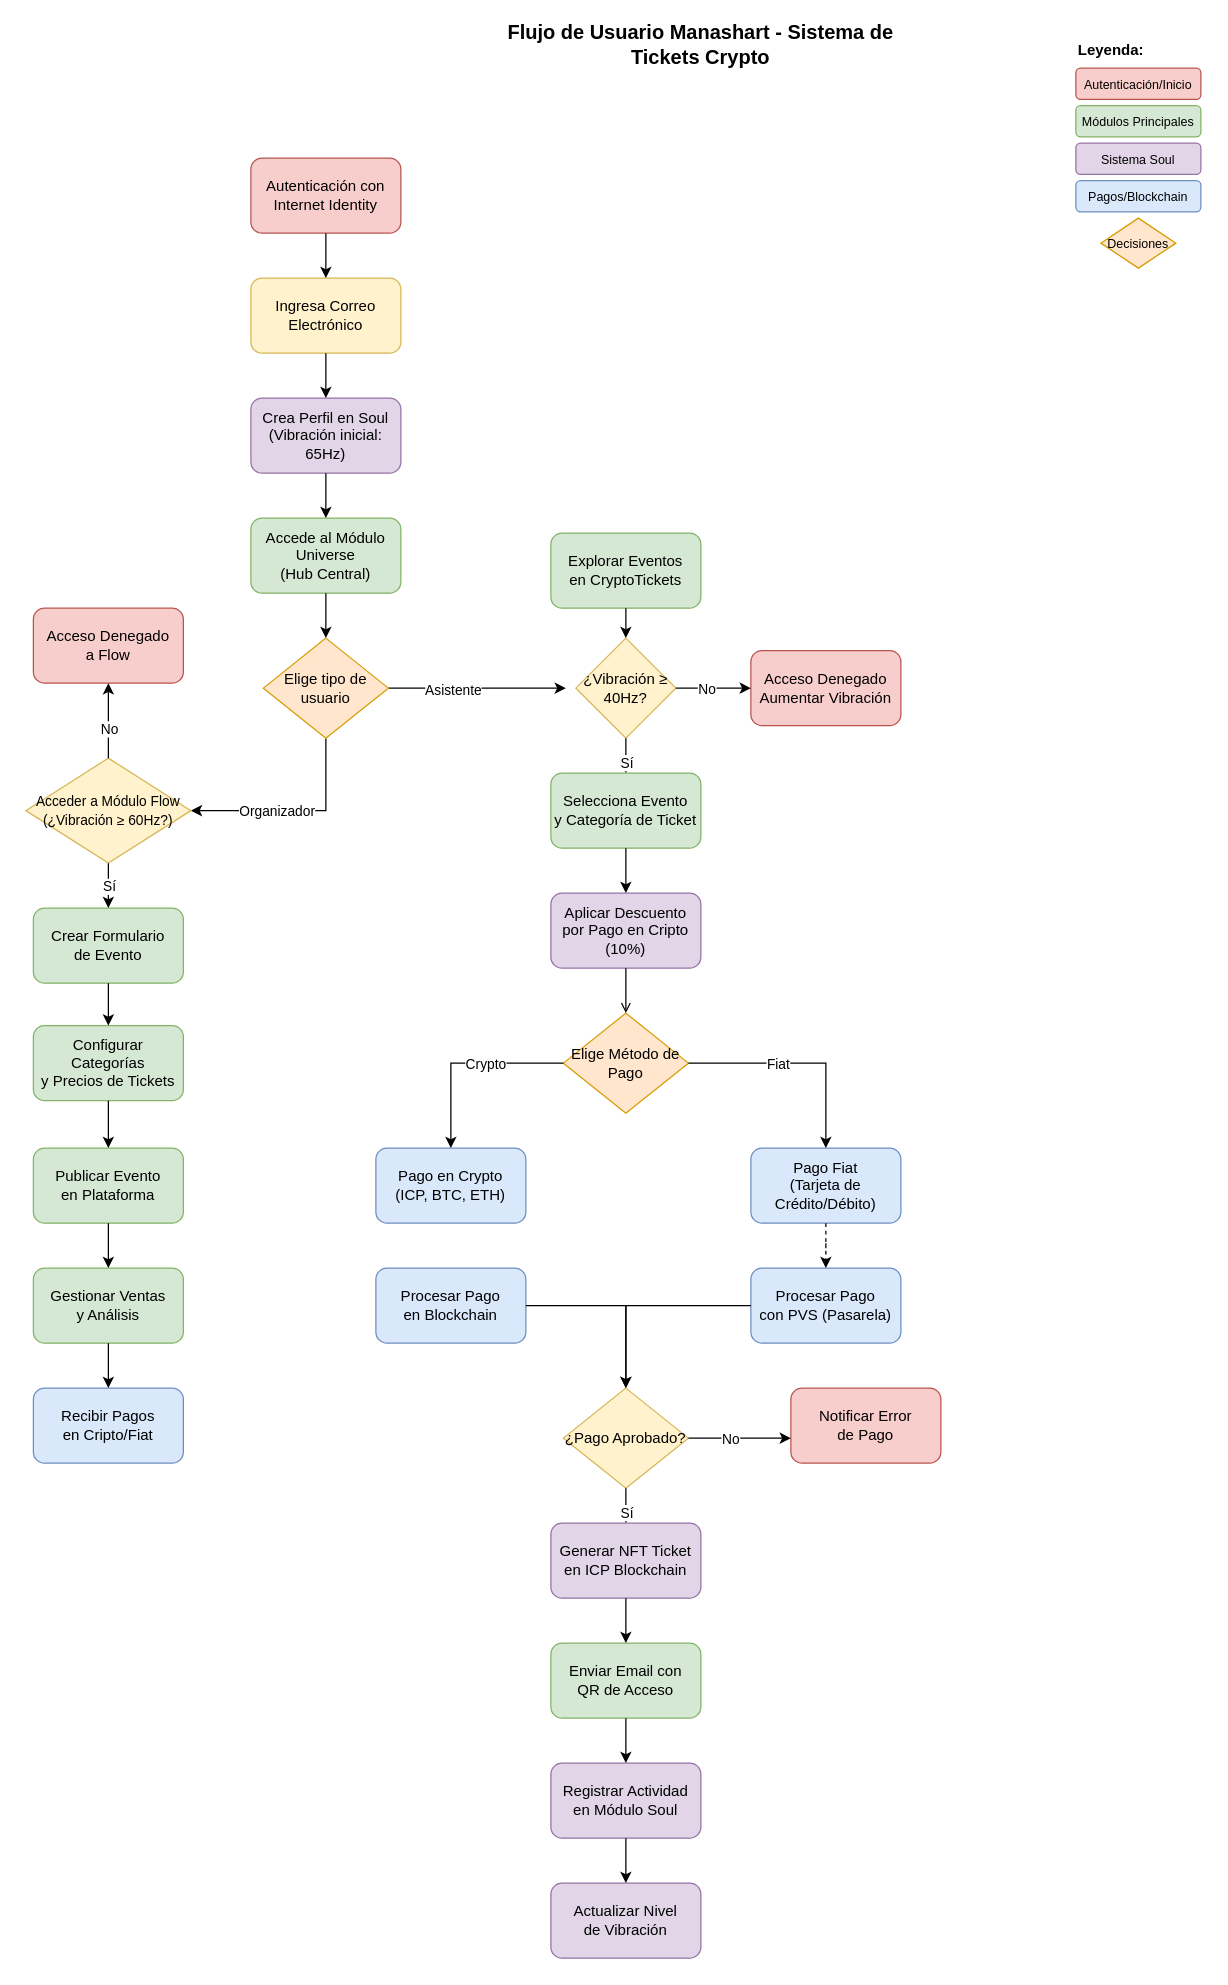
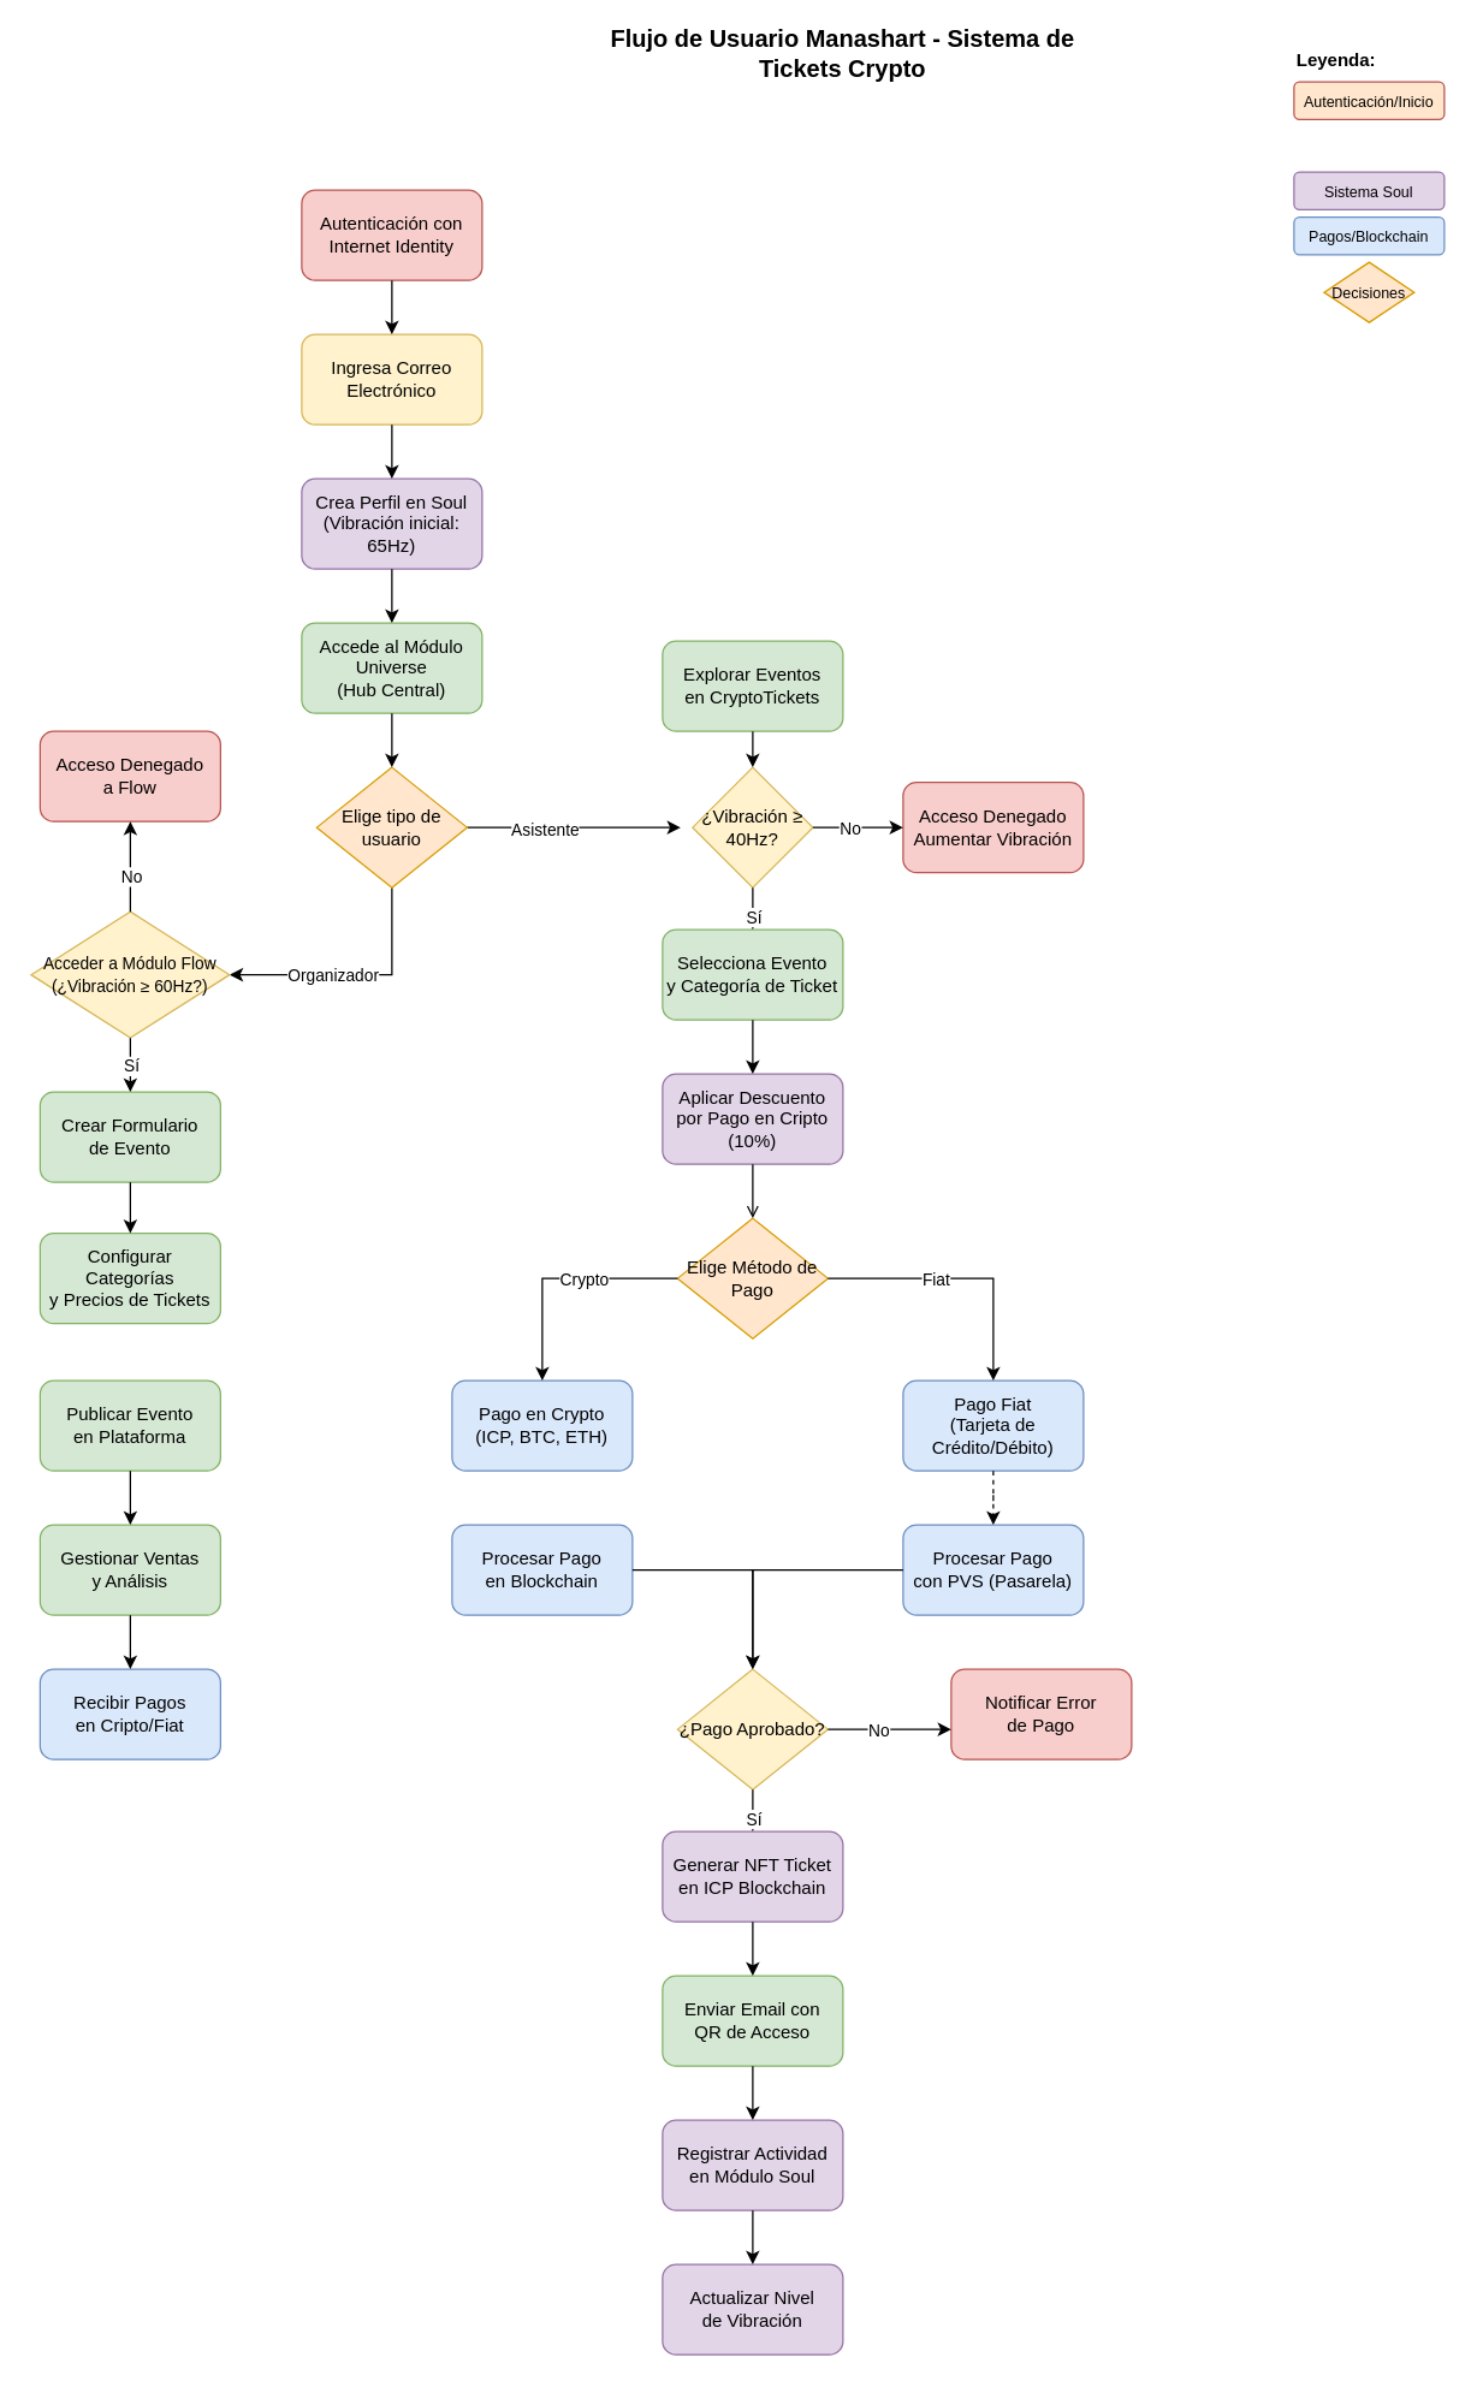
- <mxCell id="70" value="Autenticación/Inicio" style="rounded=1;whiteSpace=wrap;html=1;fillColor=#f8cecc;strokeColor=#b85450;fontSize=10;" parent="1" vertex="1"><mxGeometry x="860" y="54" width="100" height="25" as="geometry" /></mxCell>
+ <mxCell id="70" value="Autenticación/Inicio" style="rounded=1;whiteSpace=wrap;html=1;fillColor=#ffe6cc;strokeColor=#b85450;fontSize=10;" parent="1" vertex="1"><mxGeometry x="860" y="54" width="100" height="25" as="geometry" /></mxCell>
- <mxCell id="71" value="Módulos Principales" style="rounded=1;whiteSpace=wrap;html=1;fillColor=#d5e8d4;strokeColor=#82b366;fontSize=10;" parent="1" vertex="1"><mxGeometry x="860" y="84" width="100" height="25" as="geometry" /></mxCell>
- <mxCell id="65" style="edgeStyle=orthogonalEdgeStyle;rounded=0;orthogonalLoop=1;jettySize=auto;html=1;" parent="1" source="31" target="32" edge="1"><mxGeometry relative="1" as="geometry" /></mxCell>
